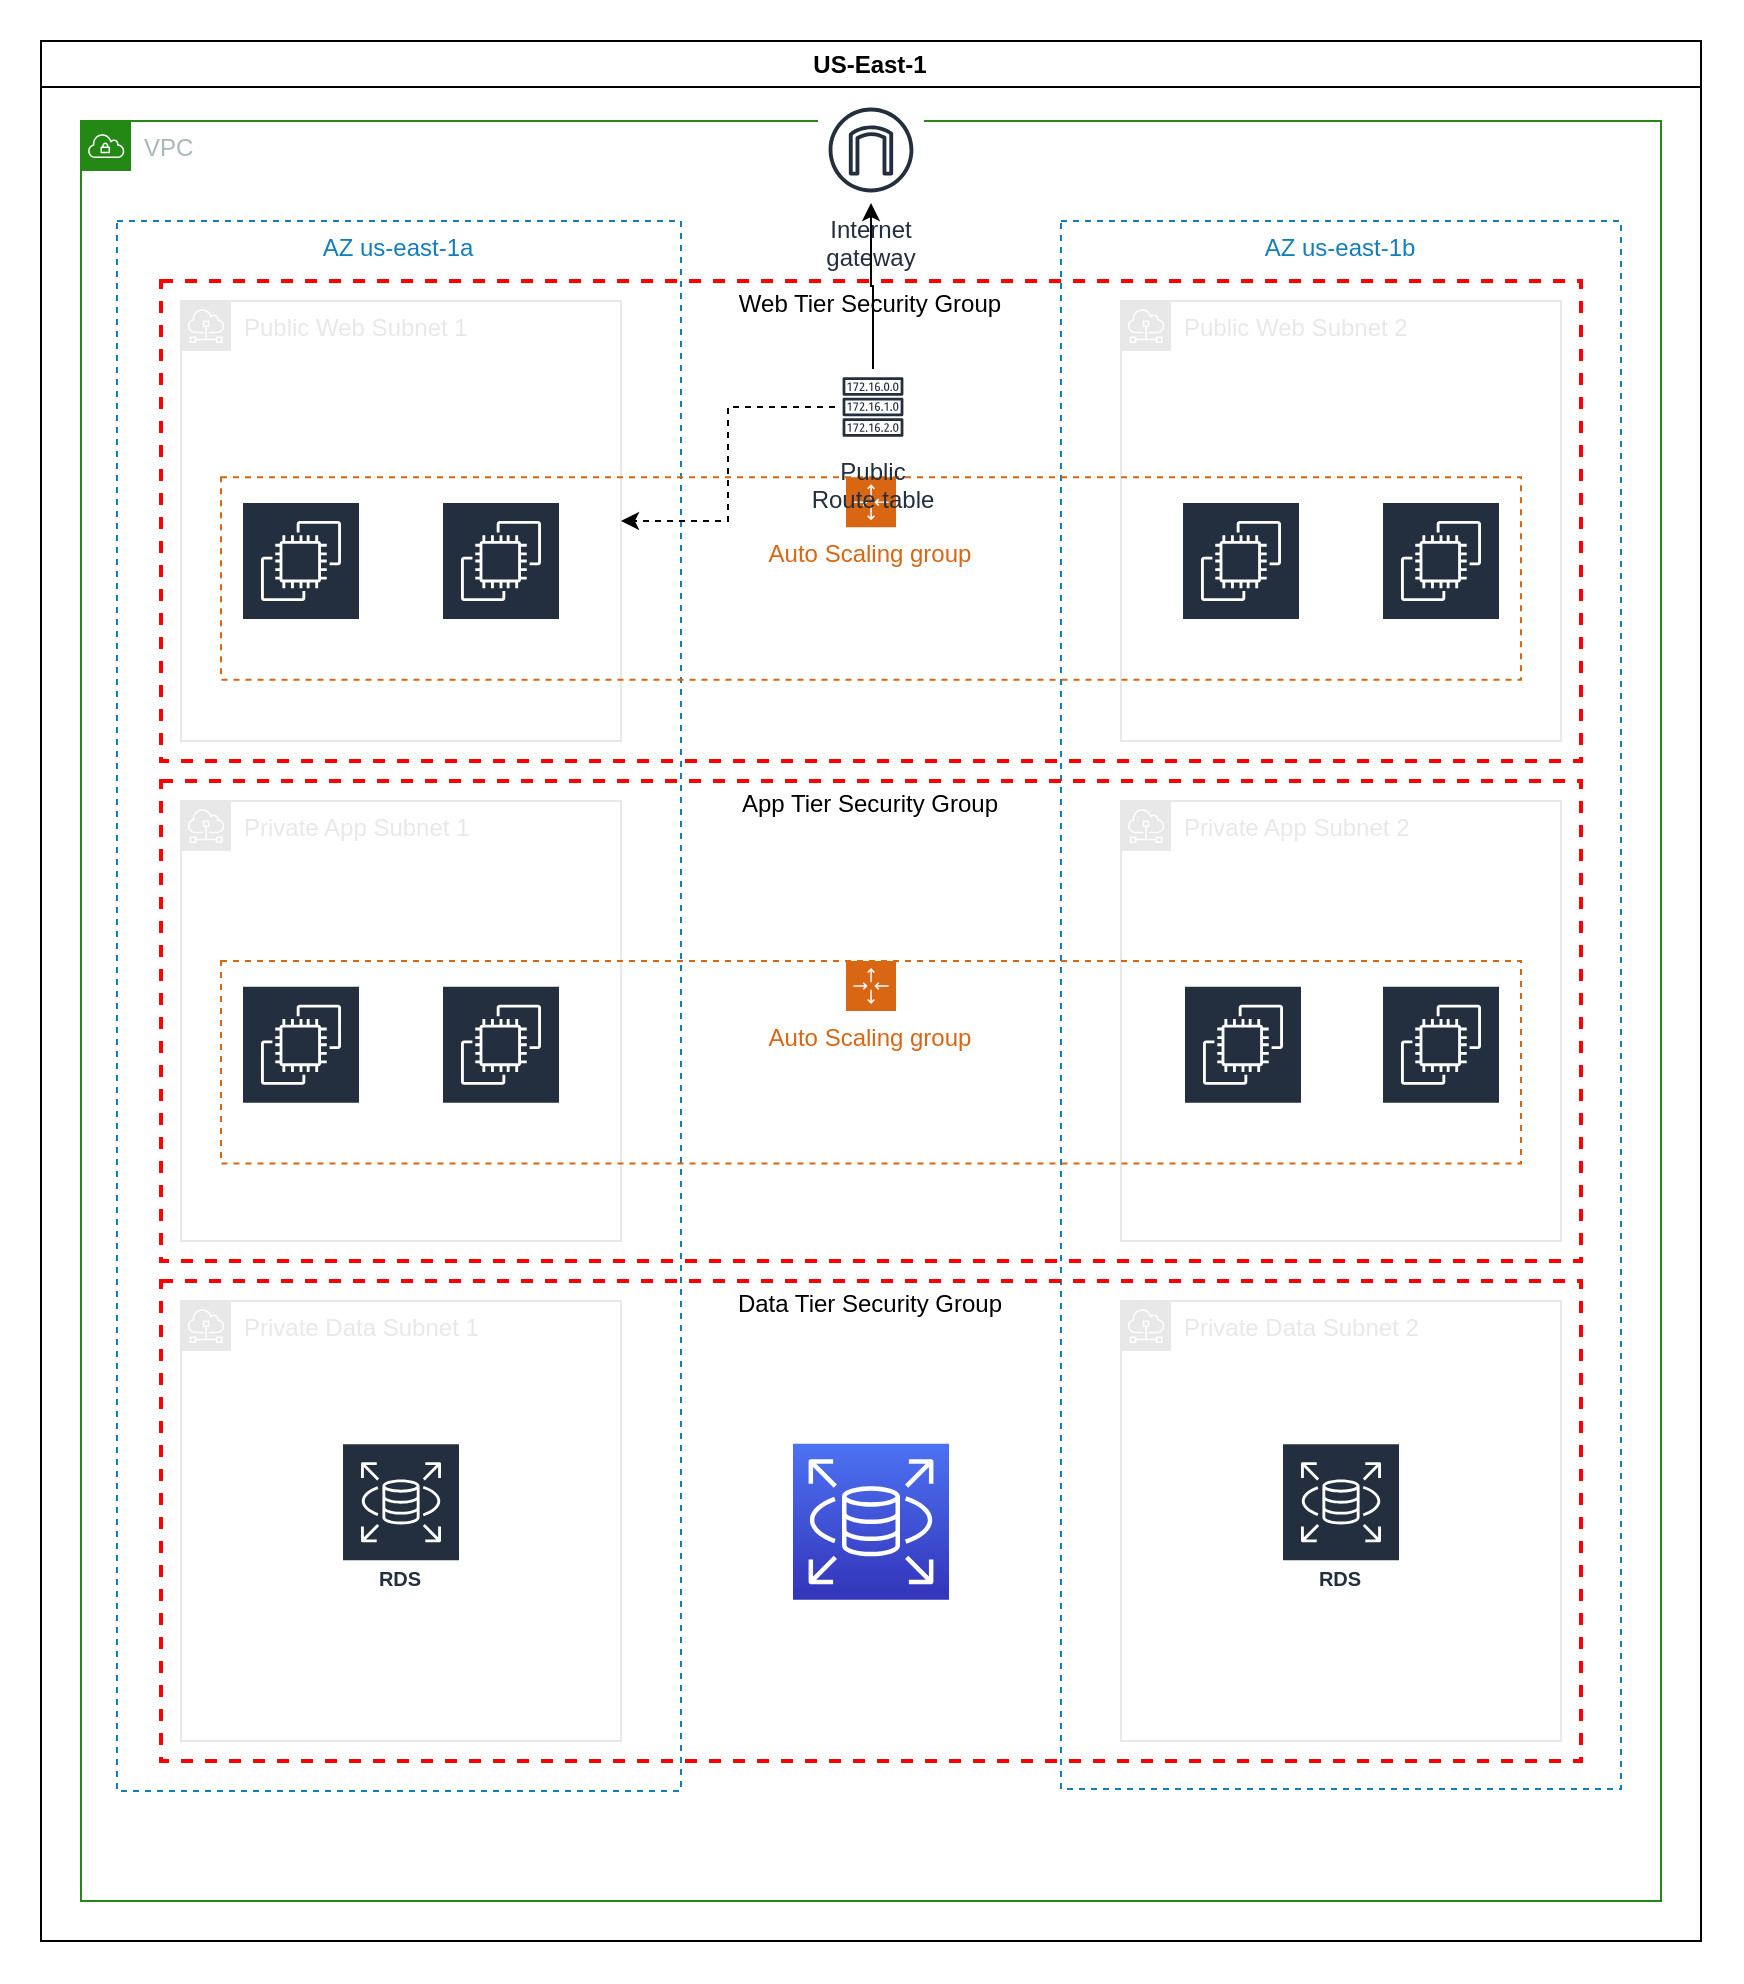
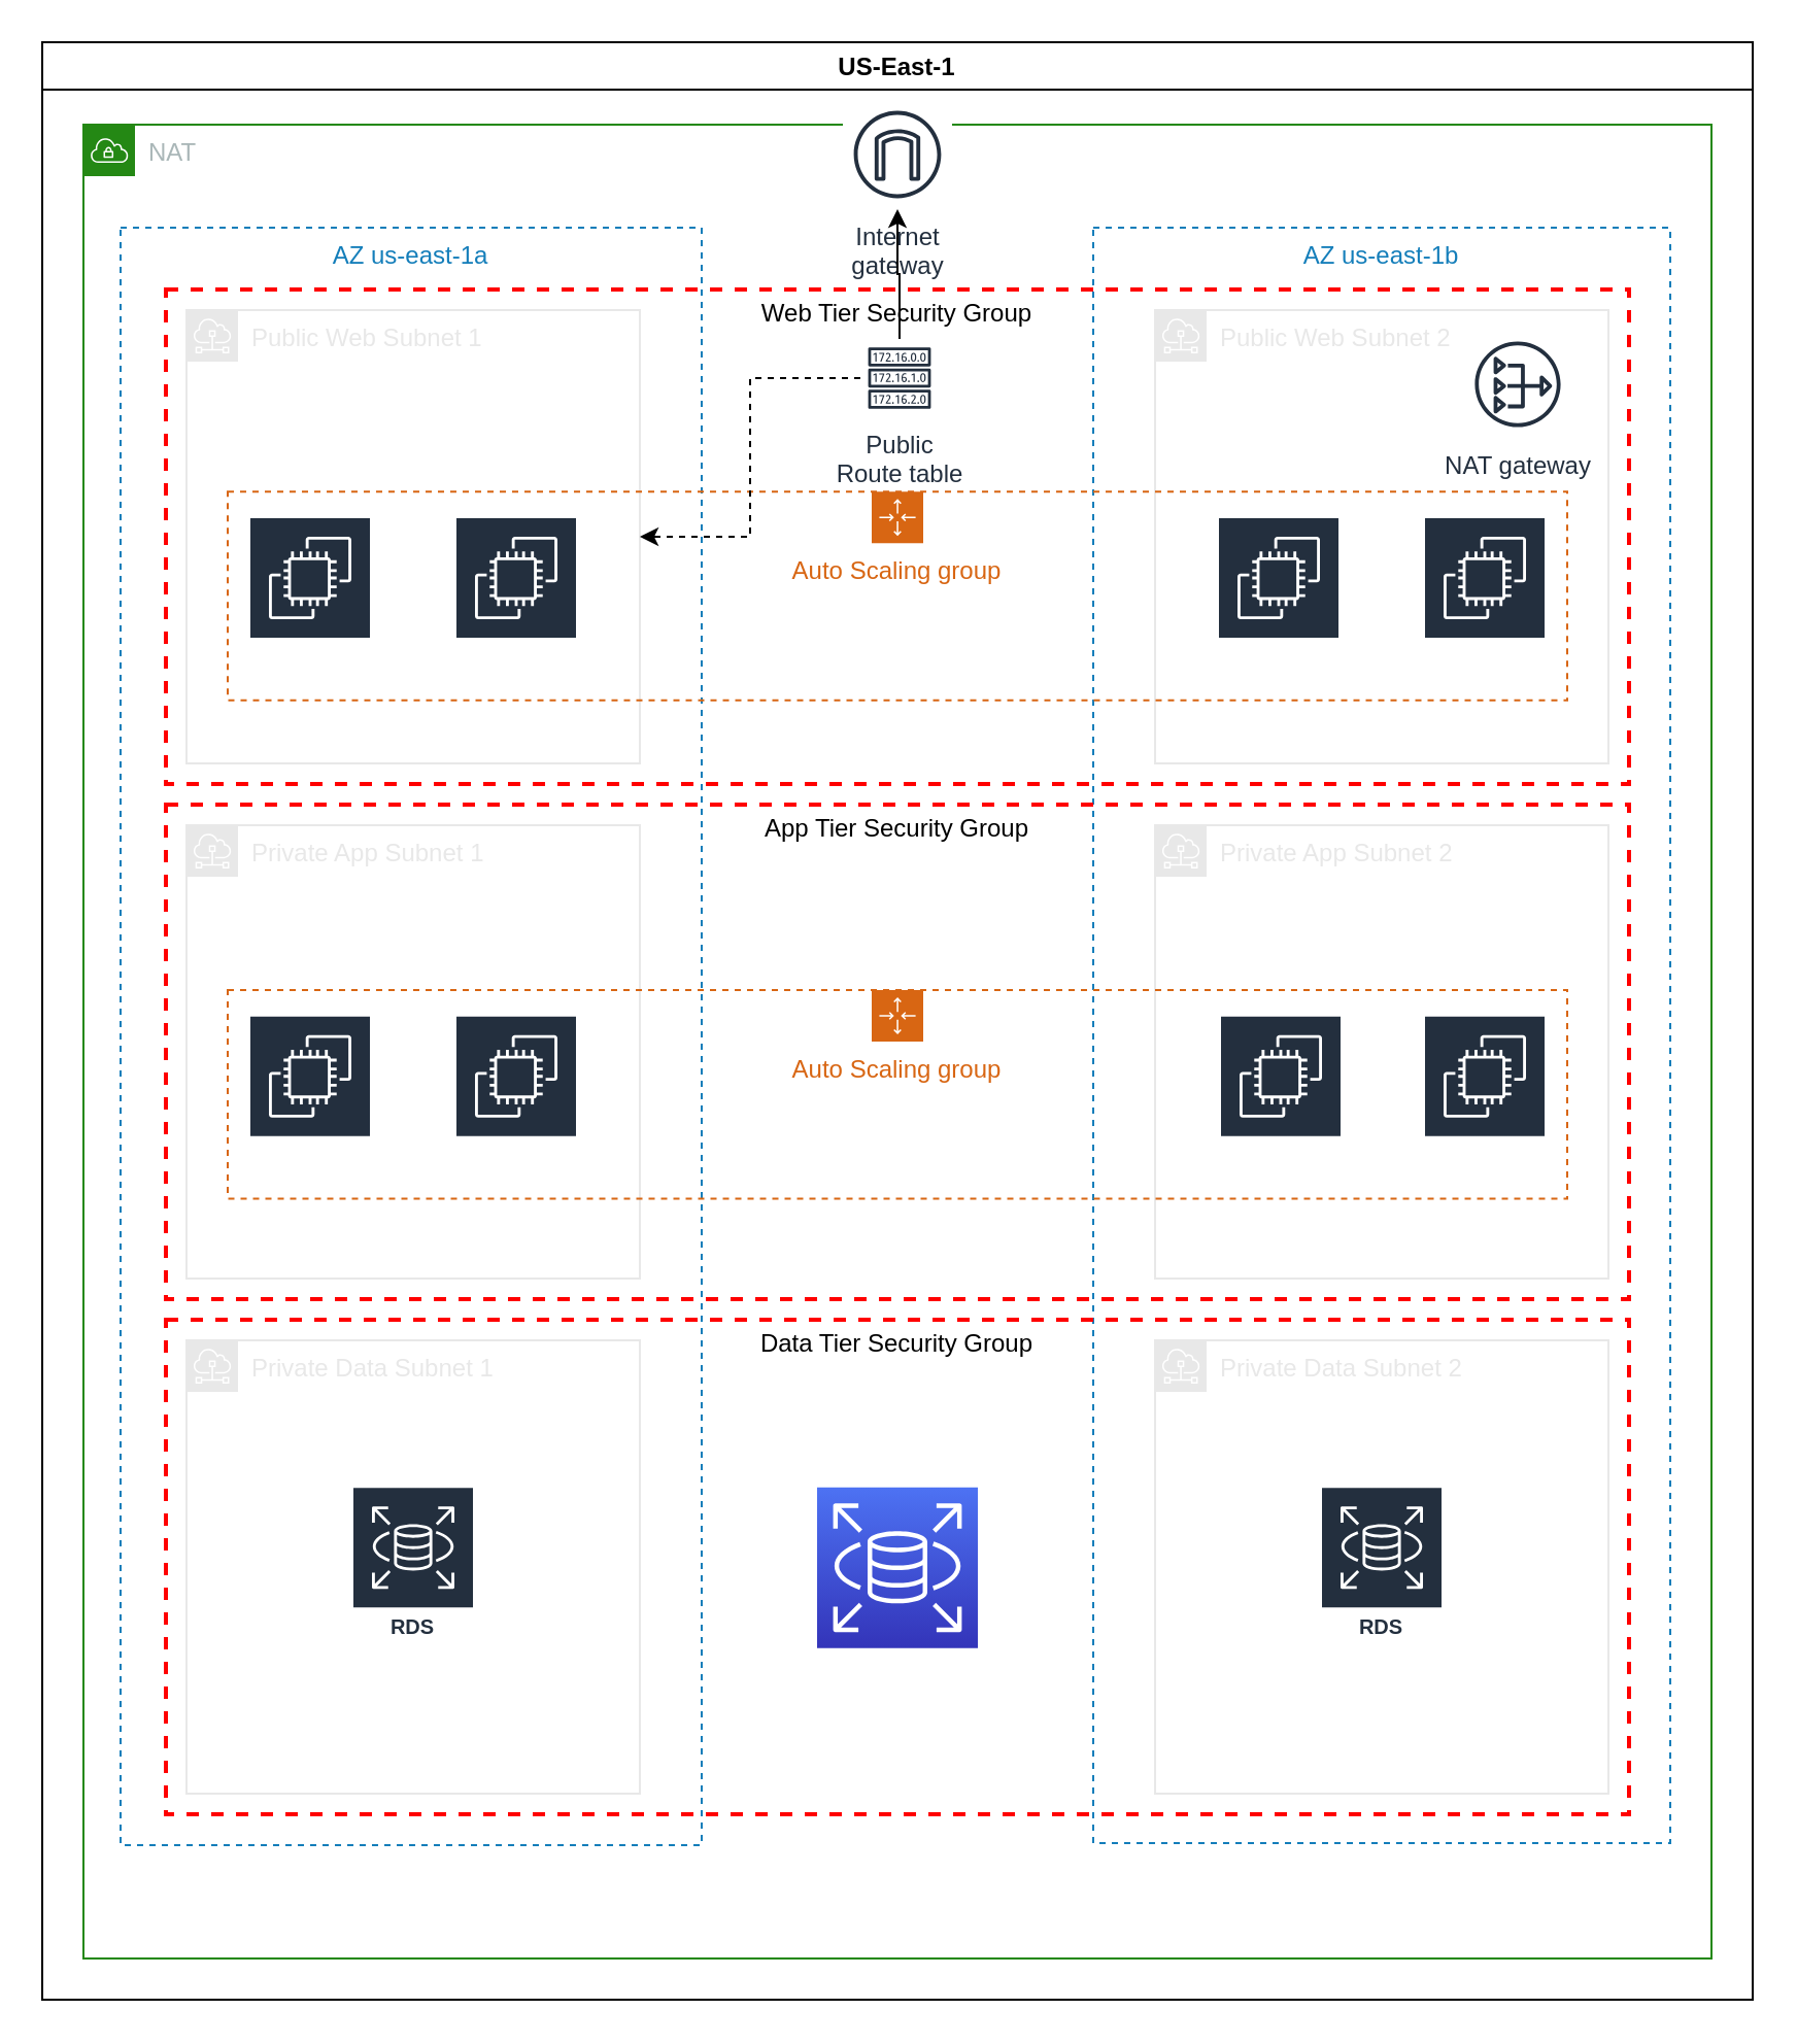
- <mxCell id="3" value="VPC" style="points=[[0,0],[0.25,0],[0.5,0],[0.75,0],[1,0],[1,0.25],[1,0.5],[1,0.75],[1,1],[0.75,1],[0.5,1],[0.25,1],[0,1],[0,0.75],[0,0.5],[0,0.25]];outlineConnect=0;gradientColor=none;html=1;whiteSpace=wrap;fontSize=12;fontStyle=0;container=0;pointerEvents=0;collapsible=0;recursiveResize=0;shape=mxgraph.aws4.group;grIcon=mxgraph.aws4.group_vpc;strokeColor=#248814;fillColor=none;verticalAlign=top;align=left;spacingLeft=30;fontColor=#AAB7B8;dashed=0;" vertex="1" parent="1"><mxGeometry x="40" y="60" width="790" height="890" as="geometry" /></mxCell>
+ <mxCell id="3" value="NAT" style="points=[[0,0],[0.25,0],[0.5,0],[0.75,0],[1,0],[1,0.25],[1,0.5],[1,0.75],[1,1],[0.75,1],[0.5,1],[0.25,1],[0,1],[0,0.75],[0,0.5],[0,0.25]];outlineConnect=0;gradientColor=none;html=1;whiteSpace=wrap;fontSize=12;fontStyle=0;container=0;pointerEvents=0;collapsible=0;recursiveResize=0;shape=mxgraph.aws4.group;grIcon=mxgraph.aws4.group_vpc;strokeColor=#248814;fillColor=none;verticalAlign=top;align=left;spacingLeft=30;fontColor=#AAB7B8;dashed=0;" vertex="1" parent="1"><mxGeometry x="40" y="60" width="790" height="890" as="geometry" /></mxCell>
+ <mxCell id="13" value="NAT gateway" style="sketch=0;outlineConnect=0;fontColor=#232F3E;gradientColor=none;strokeColor=#232F3E;fillColor=#ffffff;dashed=0;verticalLabelPosition=bottom;verticalAlign=top;align=center;html=1;fontSize=12;fontStyle=0;aspect=fixed;shape=mxgraph.aws4.resourceIcon;resIcon=mxgraph.aws4.nat_gateway;container=0;" vertex="1" parent="1"><mxGeometry x="710" y="160" width="52" height="52" as="geometry" /></mxCell>
- <mxCell id="27" value="Public &lt;br&gt;Route table" style="sketch=0;outlineConnect=0;fontColor=#232F3E;gradientColor=none;strokeColor=#232F3E;fillColor=#ffffff;dashed=0;verticalLabelPosition=bottom;verticalAlign=top;align=center;html=1;fontSize=12;fontStyle=0;aspect=fixed;shape=mxgraph.aws4.resourceIcon;resIcon=mxgraph.aws4.route_table;container=0;" vertex="1" parent="1"><mxGeometry x="417" y="184" width="38" height="38" as="geometry" /></mxCell>
+ <mxCell id="27" value="Public &lt;br&gt;Route table" style="sketch=0;outlineConnect=0;fontColor=#232F3E;gradientColor=none;strokeColor=#232F3E;fillColor=#ffffff;dashed=0;verticalLabelPosition=bottom;verticalAlign=top;align=center;html=1;fontSize=12;fontStyle=0;aspect=fixed;shape=mxgraph.aws4.resourceIcon;resIcon=mxgraph.aws4.route_table;container=0;" vertex="1" parent="1"><mxGeometry x="417" y="164" width="38" height="38" as="geometry" /></mxCell>
